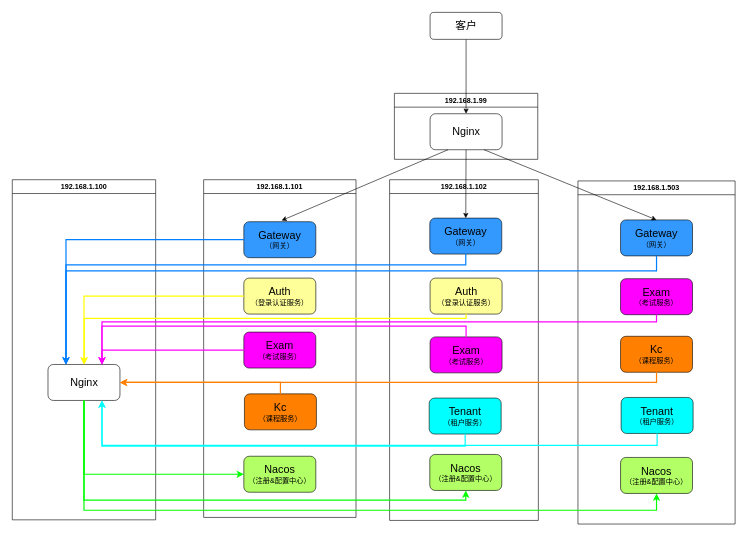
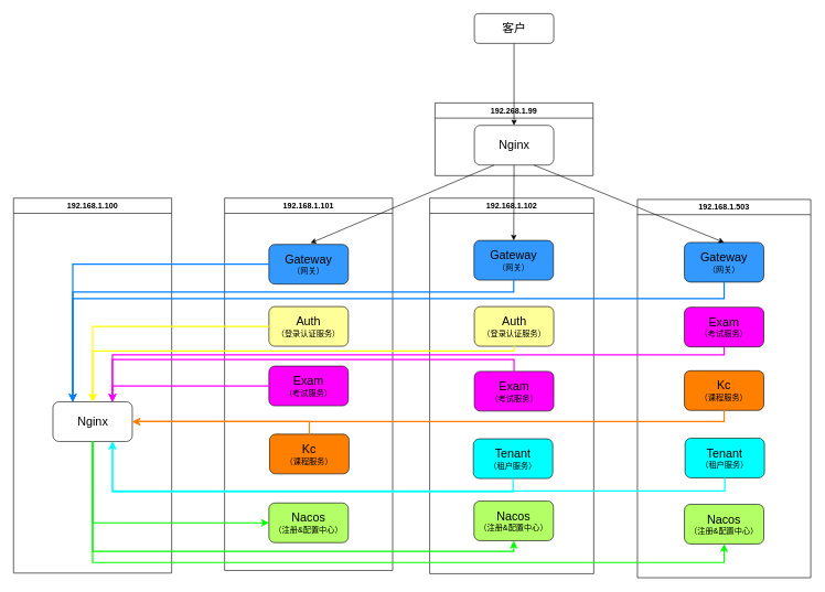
- <mxCell id="20" value="192.168.1.99" style="swimlane;whiteSpace=wrap;html=1;" parent="1" vertex="1"><mxGeometry x="657" y="155" width="239" height="110" as="geometry" /></mxCell>
+ <mxCell id="20" value="192.268.1.99" style="swimlane;whiteSpace=wrap;html=1;" parent="1" vertex="1"><mxGeometry x="657" y="155" width="239" height="110" as="geometry" /></mxCell>
